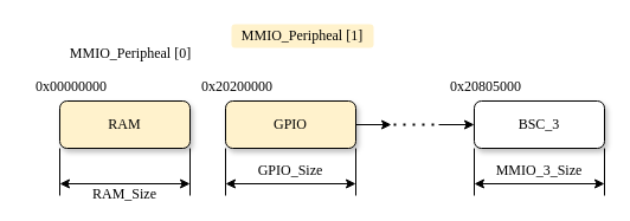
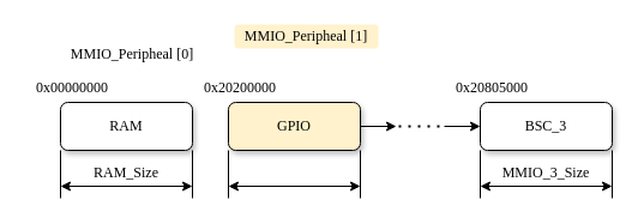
- <mxCell id="3" value="RAM" style="rounded=1;whiteSpace=wrap;html=1;shadow=1;glass=0;fontFamily=Computer Modern;fillColor=#fff2cc;" vertex="1" parent="1"><mxGeometry x="50" y="85" width="110" height="40" as="geometry" /></mxCell>
+ <mxCell id="3" value="RAM" style="rounded=1;whiteSpace=wrap;html=1;shadow=1;glass=0;fontFamily=Computer Modern;" vertex="1" parent="1"><mxGeometry x="50" y="85" width="110" height="40" as="geometry" /></mxCell>
- <mxCell id="13" value="GPIO_Size" style="text;html=1;strokeColor=none;fillColor=none;align=center;verticalAlign=middle;whiteSpace=wrap;rounded=0;fontFamily=Computer Modern;" vertex="1" parent="1"><mxGeometry x="210" y="129" width="70" height="30" as="geometry" /></mxCell>
- <mxCell id="6" value="RAM_Size" style="text;html=1;strokeColor=none;fillColor=none;align=center;verticalAlign=middle;whiteSpace=wrap;rounded=0;fontFamily=Computer Modern;" vertex="1" parent="1"><mxGeometry x="70" y="149" width="70" height="30" as="geometry" /></mxCell>
+ <mxCell id="6" value="RAM_Size" style="text;html=1;strokeColor=none;fillColor=none;align=center;verticalAlign=middle;whiteSpace=wrap;rounded=0;fontFamily=Computer Modern;" vertex="1" parent="1"><mxGeometry x="70" y="129" width="70" height="30" as="geometry" /></mxCell>
